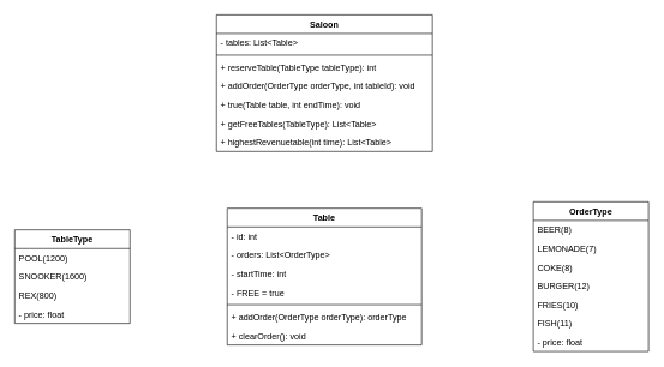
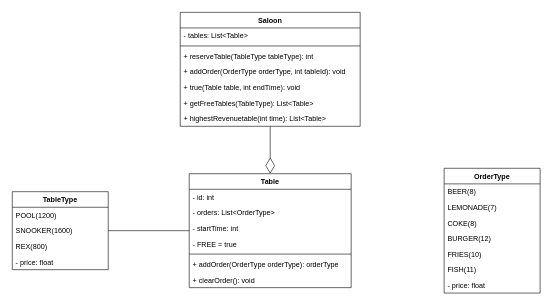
+ <mxCell id="32" value="" style="endArrow=diamondThin;endFill=0;endSize=24;html=1;rounded=0;" parent="1" source="8" target="24" edge="1"><mxGeometry width="160" relative="1" as="geometry"><mxPoint x="380" y="240" as="sourcePoint" /><mxPoint x="540" y="240" as="targetPoint" /></mxGeometry></mxCell>
+ <mxCell id="2" style="edgeStyle=orthogonalEdgeStyle;rounded=0;orthogonalLoop=1;jettySize=auto;html=1;endArrow=none;endFill=0;" edge="1" parent="1" source="3" target="24"><mxGeometry relative="1" as="geometry" /></mxCell>
